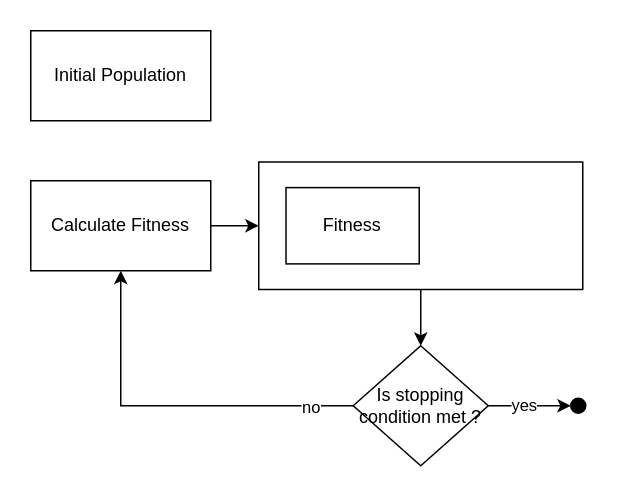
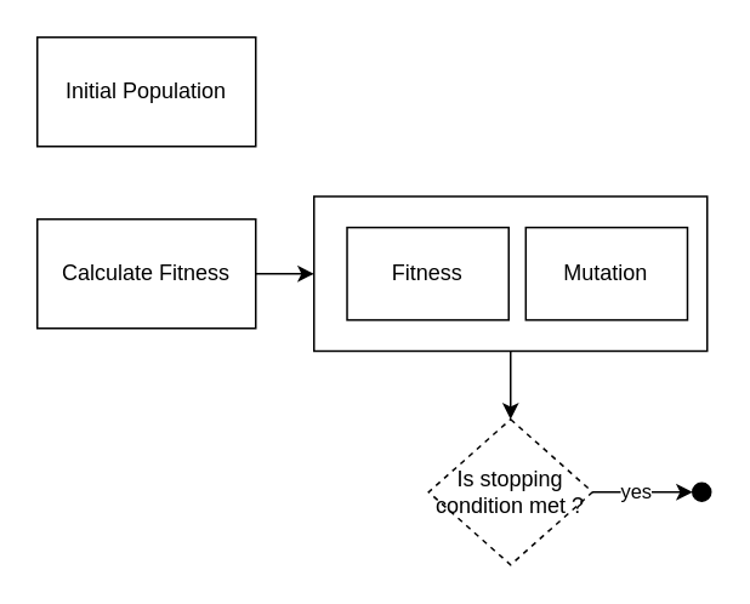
+ <mxCell id="14" value="Mutation" style="rounded=0;whiteSpace=wrap;html=1;" parent="1" vertex="1"><mxGeometry x="288.364" y="124.57" width="88.796" height="50.85" as="geometry" /></mxCell>
- <mxCell id="5" style="edgeStyle=orthogonalEdgeStyle;rounded=0;orthogonalLoop=1;jettySize=auto;html=1;entryX=0.5;entryY=1;entryDx=0;entryDy=0;" parent="1" source="9" target="4" edge="1"><mxGeometry relative="1" as="geometry" /></mxCell>
- <mxCell id="6" value="no" style="edgeLabel;html=1;align=center;verticalAlign=middle;resizable=0;points=[];" parent="5" vertex="1" connectable="0"><mxGeometry x="-0.767" relative="1" as="geometry"><mxPoint as="offset" /></mxGeometry></mxCell>
- <mxCell id="9" value="Is stopping condition met ?" style="rhombus;whiteSpace=wrap;html=1;" parent="1" vertex="1"><mxGeometry x="235" y="230" width="90" height="80" as="geometry" /></mxCell>
+ <mxCell id="9" value="Is stopping condition met ?" style="rhombus;whiteSpace=wrap;html=1;dashed=1;" parent="1" vertex="1"><mxGeometry x="235" y="230" width="90" height="80" as="geometry" /></mxCell>
